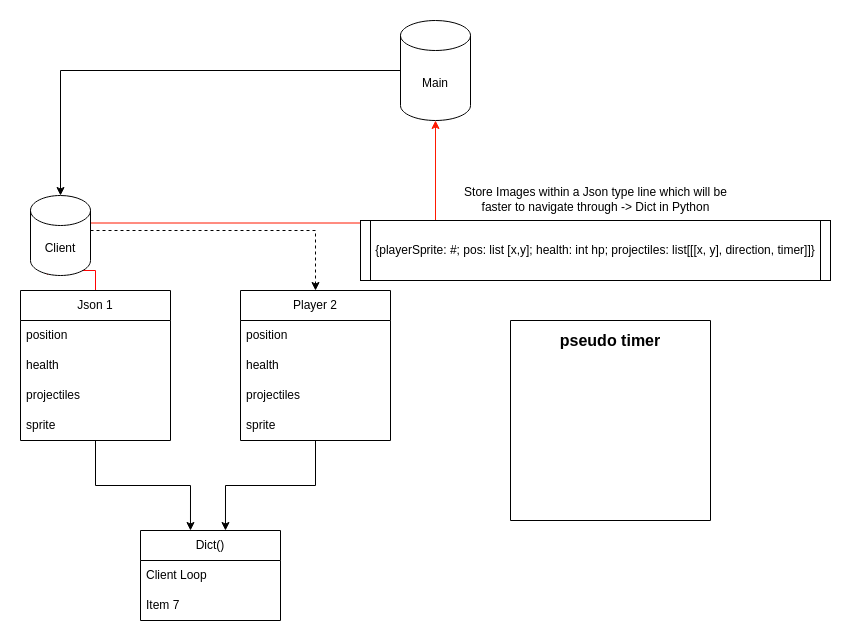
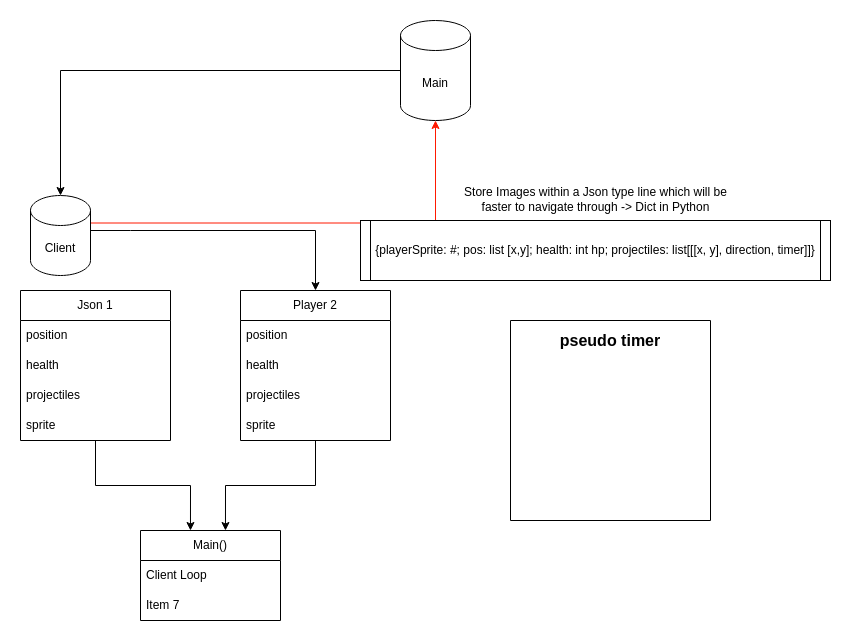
- <mxCell id="18" style="edgeStyle=orthogonalEdgeStyle;rounded=0;orthogonalLoop=1;jettySize=auto;html=1;dashed=1;" parent="1" source="19" target="12" edge="1"><mxGeometry relative="1" as="geometry"><mxPoint x="140" y="230" as="targetPoint" /><Array as="points"><mxPoint x="130" y="230" /><mxPoint x="315" y="230" /></Array></mxGeometry></mxCell>
+ <mxCell id="18" style="edgeStyle=orthogonalEdgeStyle;rounded=0;orthogonalLoop=1;jettySize=auto;html=1;" parent="1" source="19" target="12" edge="1"><mxGeometry relative="1" as="geometry"><mxPoint x="140" y="230" as="targetPoint" /><Array as="points"><mxPoint x="130" y="230" /><mxPoint x="315" y="230" /></Array></mxGeometry></mxCell>
- <mxCell id="4" style="edgeStyle=orthogonalEdgeStyle;rounded=0;orthogonalLoop=1;jettySize=auto;html=1;entryX=0.283;entryY=1;entryDx=0;entryDy=0;entryPerimeter=0;strokeColor=#FF0303;" parent="1" source="6" target="19" edge="1"><mxGeometry relative="1" as="geometry" /></mxCell>
- <mxCell id="20" value="Dict()" style="swimlane;fontStyle=0;childLayout=stackLayout;horizontal=1;startSize=30;horizontalStack=0;resizeParent=1;resizeParentMax=0;resizeLast=0;collapsible=1;marginBottom=0;whiteSpace=wrap;html=1;" parent="1" vertex="1"><mxGeometry x="140" y="530" width="140" height="90" as="geometry" /></mxCell>
+ <mxCell id="20" value="Main()" style="swimlane;fontStyle=0;childLayout=stackLayout;horizontal=1;startSize=30;horizontalStack=0;resizeParent=1;resizeParentMax=0;resizeLast=0;collapsible=1;marginBottom=0;whiteSpace=wrap;html=1;" parent="1" vertex="1"><mxGeometry x="140" y="530" width="140" height="90" as="geometry" /></mxCell>
